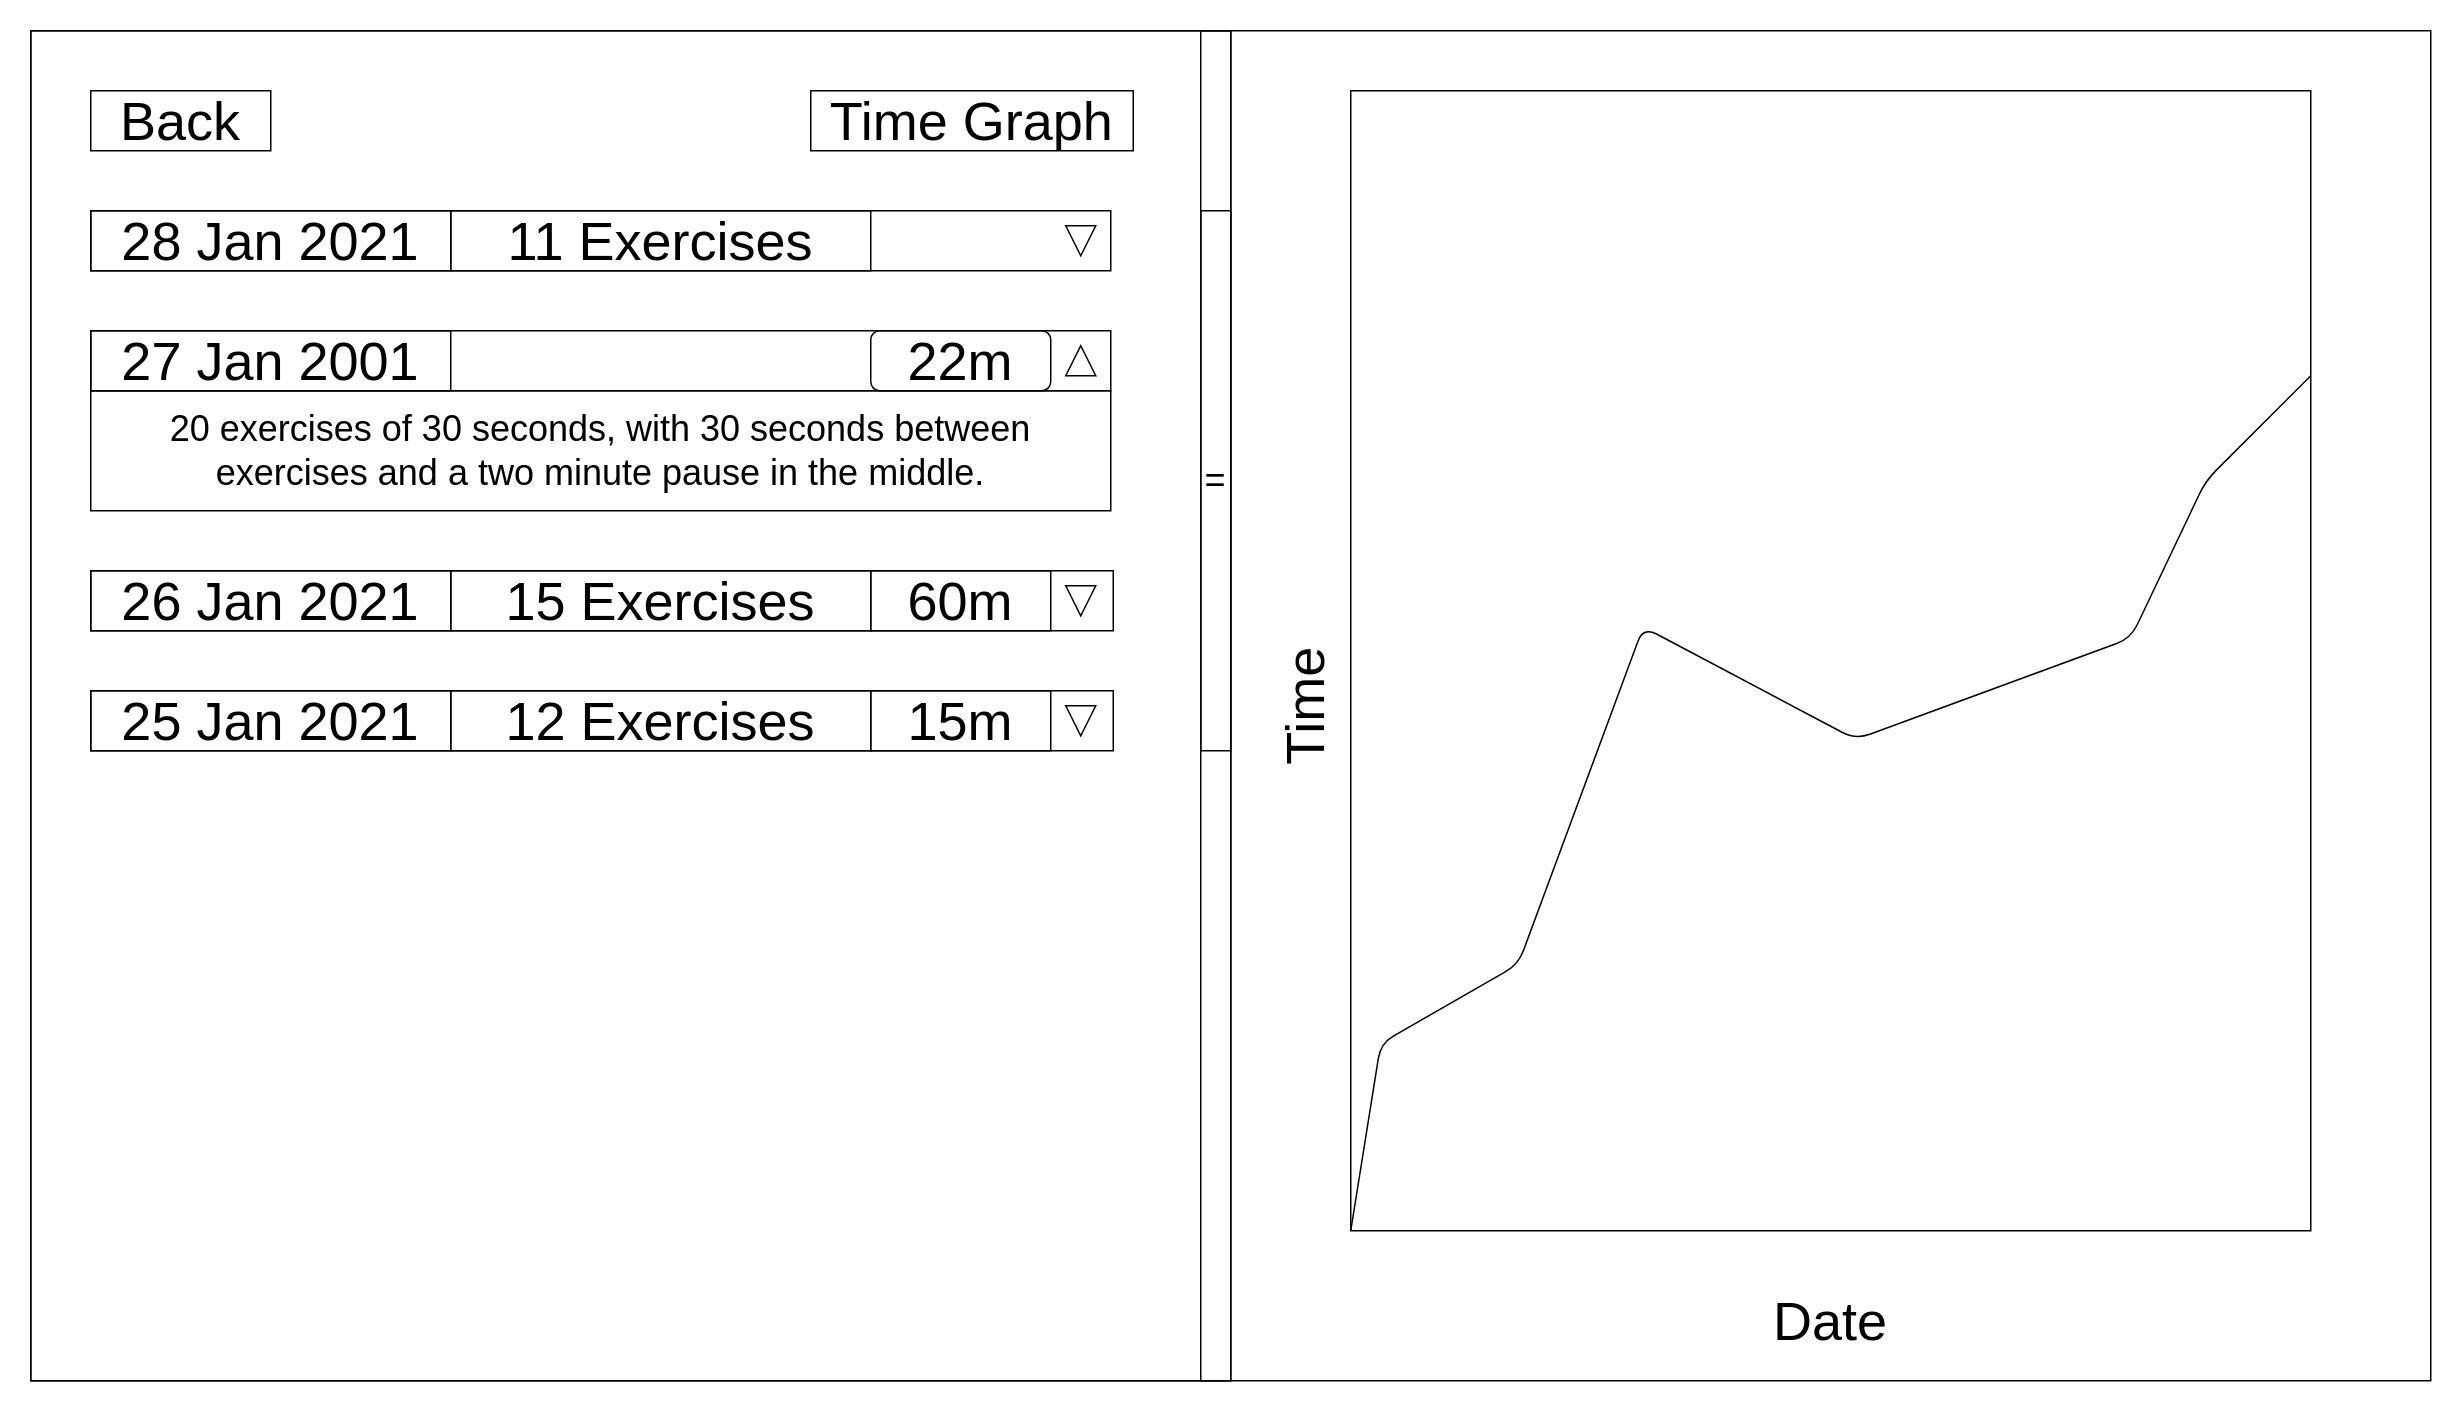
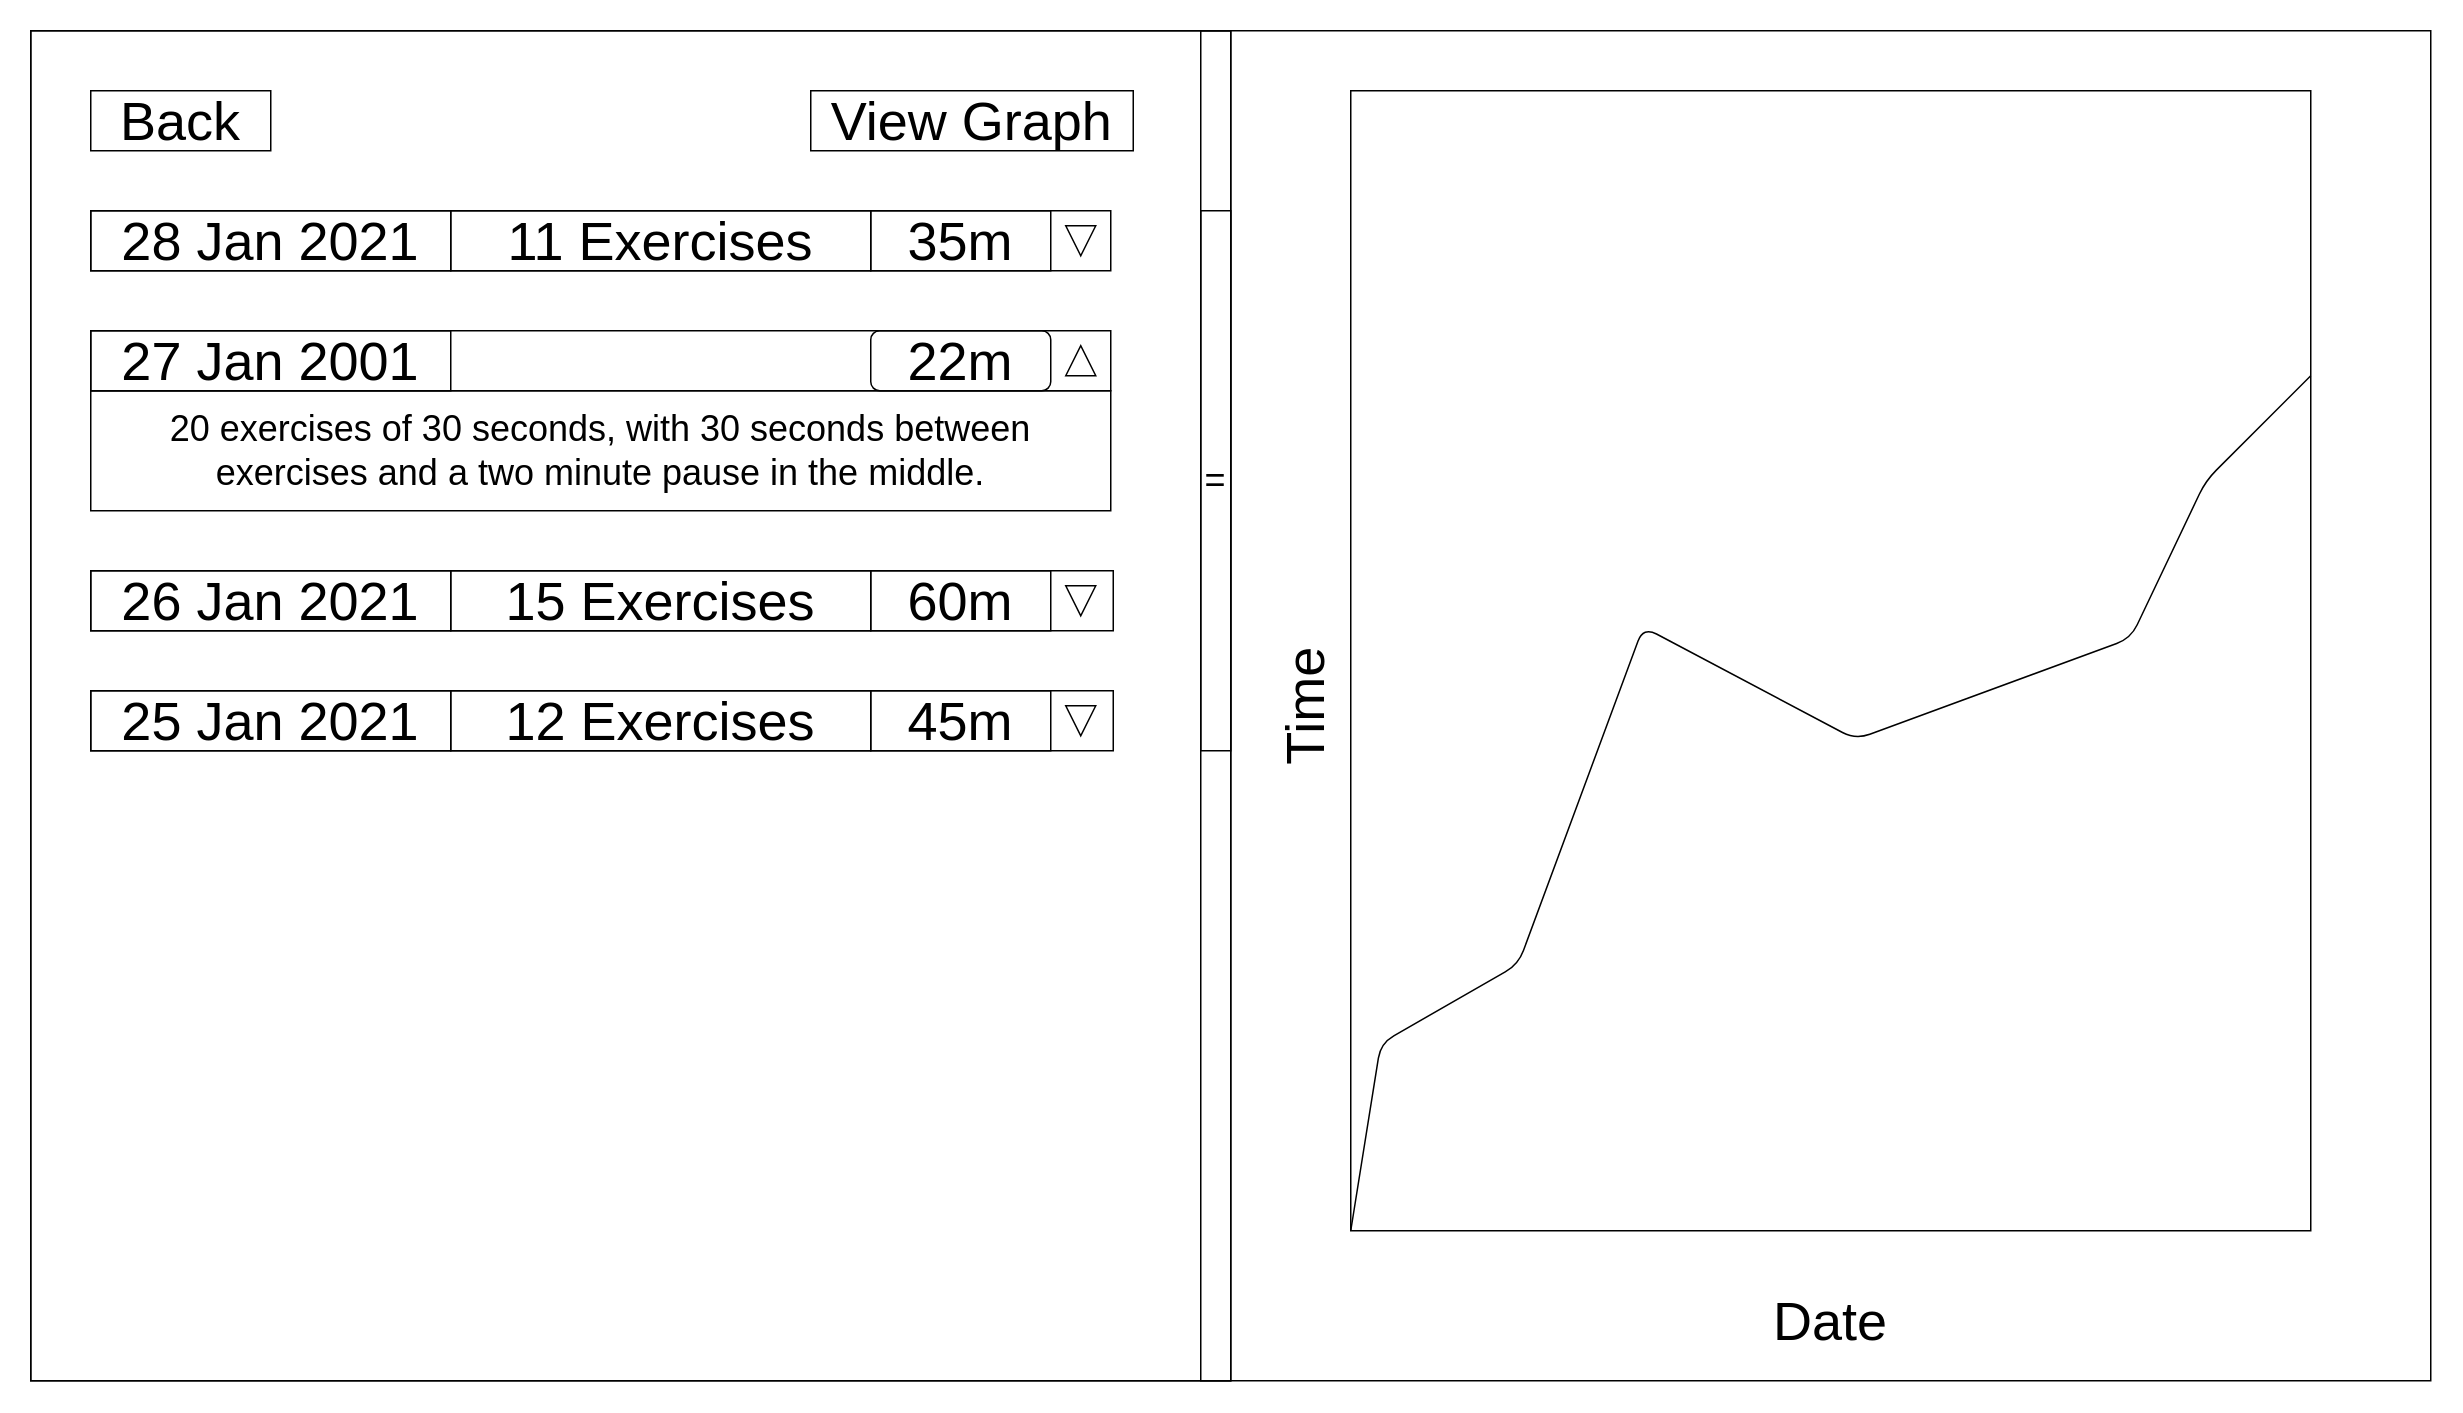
- <mxCell id="15" value="&lt;font style=&quot;font-size: 36px&quot;&gt;Time Graph&lt;/font&gt;" style="rounded=0;whiteSpace=wrap;html=1;fillColor=none;" parent="1" vertex="1"><mxGeometry x="540" y="60" width="215" height="40" as="geometry" /></mxCell>
+ <mxCell id="15" value="&lt;font style=&quot;font-size: 36px&quot;&gt;View Graph&lt;/font&gt;" style="rounded=0;whiteSpace=wrap;html=1;fillColor=none;" parent="1" vertex="1"><mxGeometry x="540" y="60" width="215" height="40" as="geometry" /></mxCell>
+ <mxCell id="14" value="&lt;font style=&quot;font-size: 36px&quot;&gt;35m&lt;/font&gt;" style="rounded=0;whiteSpace=wrap;html=1;fillColor=none;" parent="1" vertex="1"><mxGeometry x="580" y="140" width="120" height="40" as="geometry" /></mxCell>
- <mxCell id="21" value="&lt;font style=&quot;font-size: 36px&quot;&gt;15m&lt;/font&gt;" style="rounded=0;whiteSpace=wrap;html=1;fillColor=none;" parent="1" vertex="1"><mxGeometry x="580" y="460" width="120" height="40" as="geometry" /></mxCell>
+ <mxCell id="21" value="&lt;font style=&quot;font-size: 36px&quot;&gt;45m&lt;/font&gt;" style="rounded=0;whiteSpace=wrap;html=1;fillColor=none;" parent="1" vertex="1"><mxGeometry x="580" y="460" width="120" height="40" as="geometry" /></mxCell>
